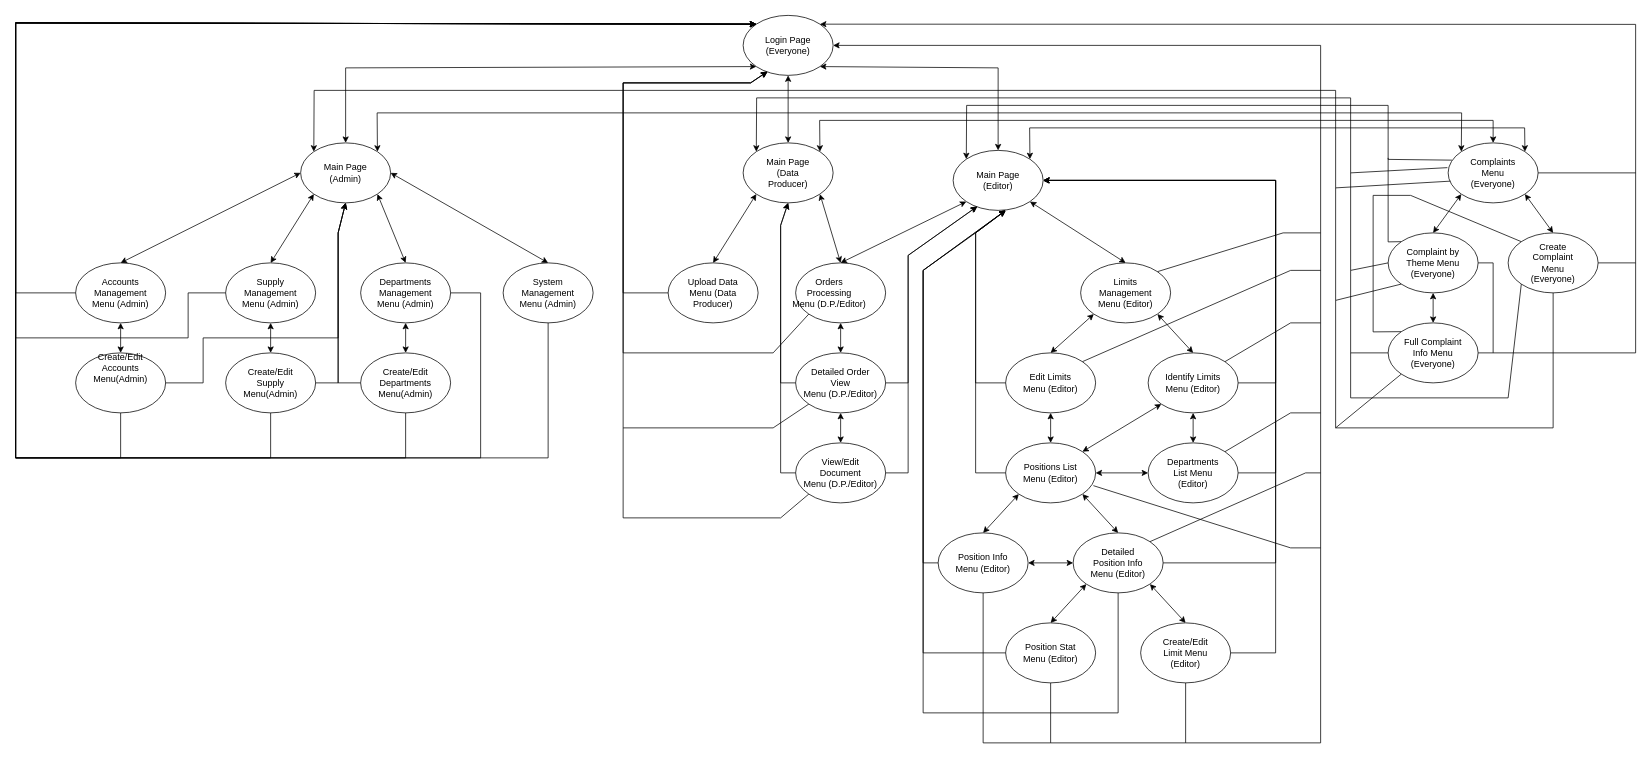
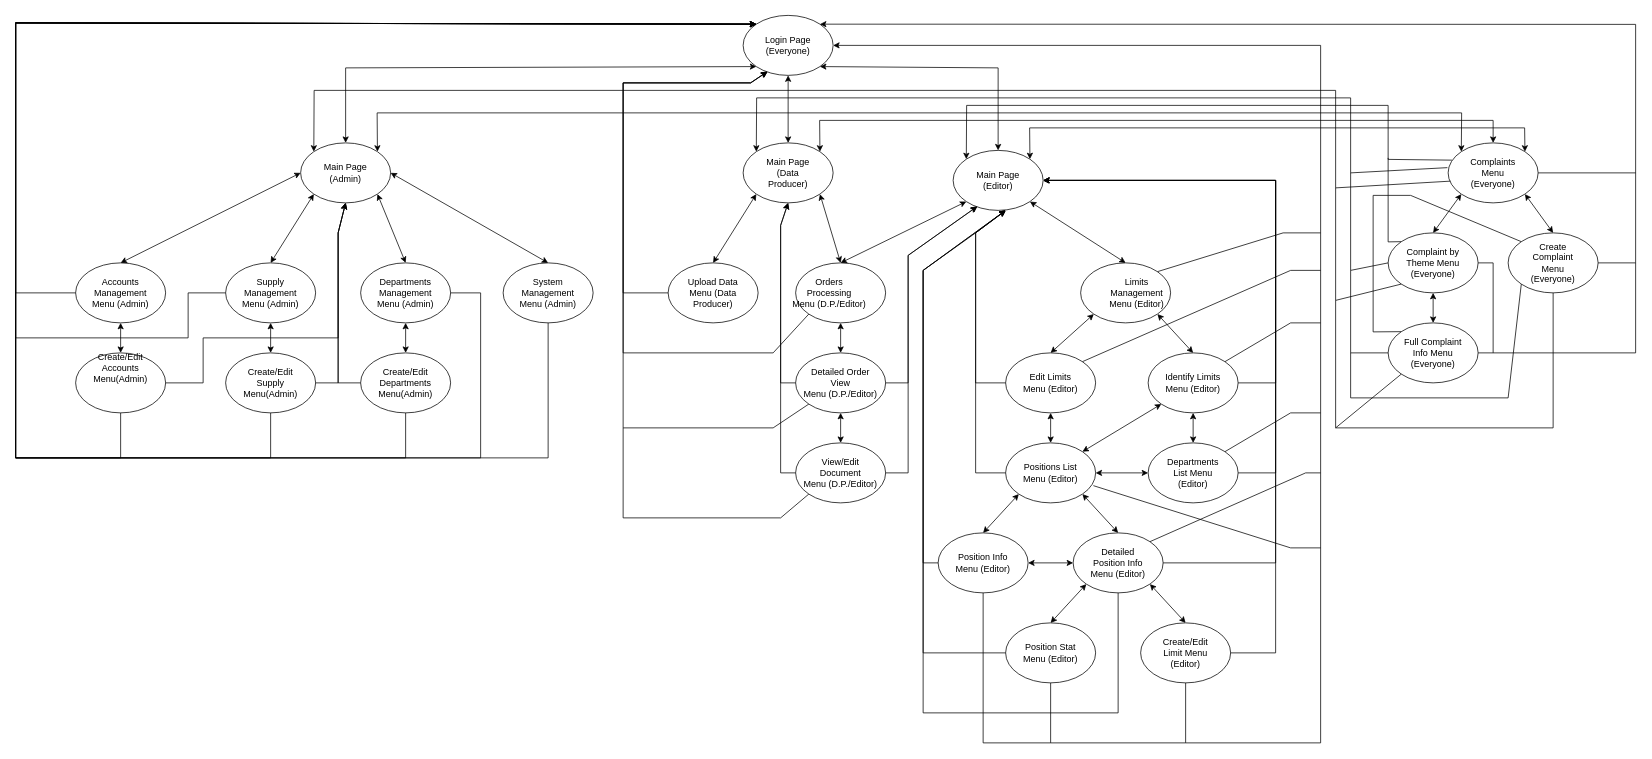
- <mxCell id="47" value="Limits Management Menu (Editor)" style="text;html=1;strokeColor=none;fillColor=none;align=center;verticalAlign=middle;whiteSpace=wrap;rounded=0;" vertex="1" parent="1"><mxGeometry x="1460" y="372.5" width="80" height="35" as="geometry" /></mxCell>
+ <mxCell id="47" value="Limits Management Menu (Editor)" style="text;html=1;strokeColor=none;fillColor=none;align=center;verticalAlign=middle;whiteSpace=wrap;rounded=0;" vertex="1" parent="1"><mxGeometry x="1475" y="372.5" width="80" height="35" as="geometry" /></mxCell>
